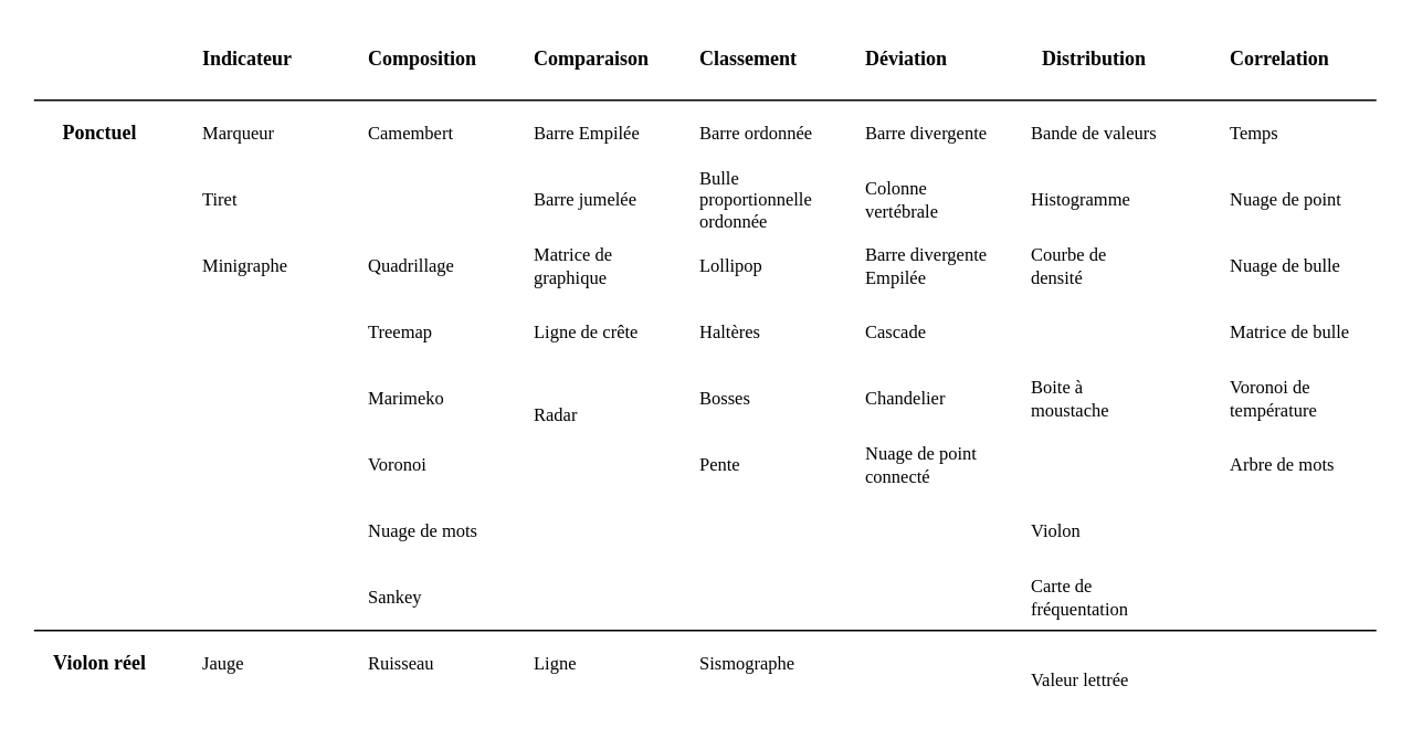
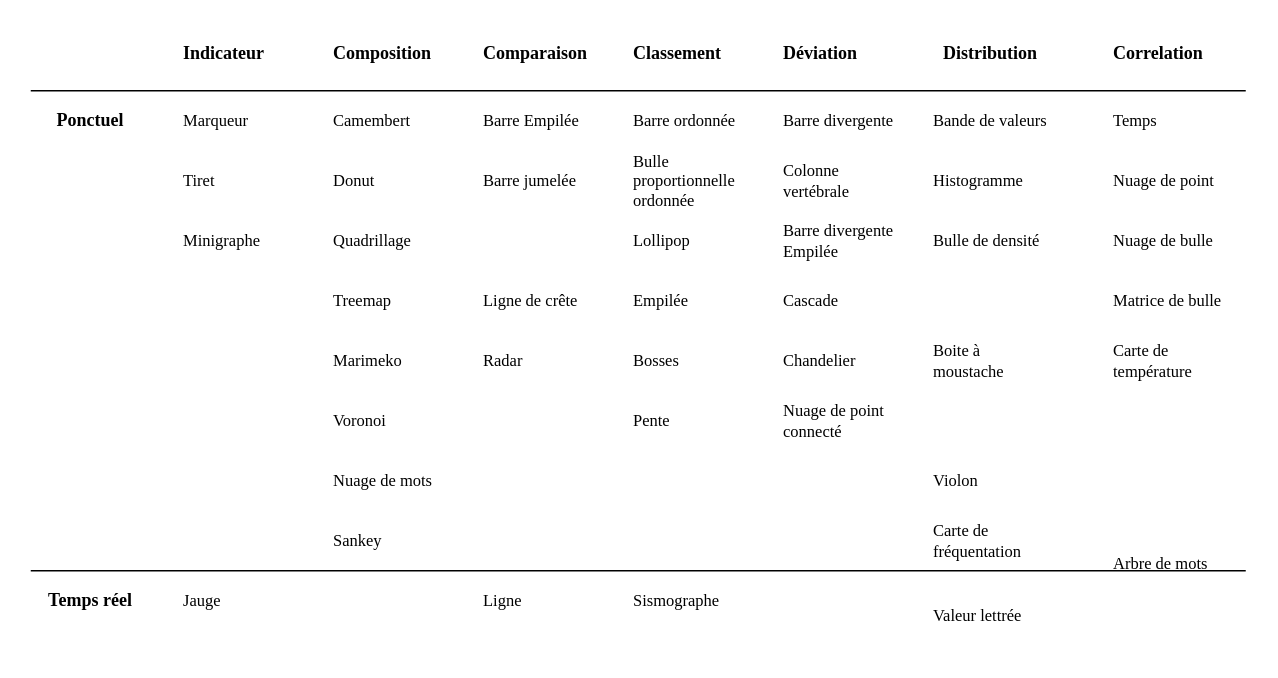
+ <mxCell id="27" value="Donut" style="text;html=1;strokeColor=none;fillColor=none;align=left;verticalAlign=middle;whiteSpace=wrap;rounded=0;fontFamily=Verdana;fontSize=11;" vertex="1" parent="1"><mxGeometry x="220" y="100" width="80" height="40" as="geometry" /></mxCell>
- <mxCell id="37" value="Matrice de graphique" style="text;html=1;strokeColor=none;fillColor=none;align=left;verticalAlign=middle;whiteSpace=wrap;rounded=0;fontFamily=Verdana;fontSize=11;" vertex="1" parent="1"><mxGeometry x="320" y="140" width="80" height="40" as="geometry" /></mxCell>
- <mxCell id="26" value="Courbe de densité" style="text;html=1;strokeColor=none;fillColor=none;align=left;verticalAlign=middle;whiteSpace=wrap;rounded=0;fontFamily=Verdana;fontSize=11;" vertex="1" parent="1"><mxGeometry x="620" y="140" width="80" height="40" as="geometry" /></mxCell>
+ <mxCell id="26" value="Bulle de densité" style="text;html=1;strokeColor=none;fillColor=none;align=left;verticalAlign=middle;whiteSpace=wrap;rounded=0;fontFamily=Verdana;fontSize=11;" vertex="1" parent="1"><mxGeometry x="620" y="140" width="80" height="40" as="geometry" /></mxCell>
- <mxCell id="28" value="Haltères" style="text;html=1;strokeColor=none;fillColor=none;align=left;verticalAlign=middle;whiteSpace=wrap;rounded=0;fontFamily=Verdana;fontSize=11;" vertex="1" parent="1"><mxGeometry x="420" y="180" width="80" height="40" as="geometry" /></mxCell>
+ <mxCell id="28" value="Empilée" style="text;html=1;strokeColor=none;fillColor=none;align=left;verticalAlign=middle;whiteSpace=wrap;rounded=0;fontFamily=Verdana;fontSize=11;" vertex="1" parent="1"><mxGeometry x="420" y="180" width="80" height="40" as="geometry" /></mxCell>
- <mxCell id="21" value="Voronoi de température" style="text;html=1;strokeColor=none;fillColor=none;align=left;verticalAlign=middle;whiteSpace=wrap;rounded=0;fontFamily=Verdana;fontSize=11;" vertex="1" parent="1"><mxGeometry x="740" y="220" width="80" height="40" as="geometry" /></mxCell>
+ <mxCell id="21" value="Carte de température" style="text;html=1;strokeColor=none;fillColor=none;align=left;verticalAlign=middle;whiteSpace=wrap;rounded=0;fontFamily=Verdana;fontSize=11;" vertex="1" parent="1"><mxGeometry x="740" y="220" width="80" height="40" as="geometry" /></mxCell>
- <mxCell id="46" value="Radar" style="text;html=1;strokeColor=none;fillColor=none;align=left;verticalAlign=middle;whiteSpace=wrap;rounded=0;fontFamily=Verdana;fontSize=11;" vertex="1" parent="1"><mxGeometry x="320" y="230" width="80" height="40" as="geometry" /></mxCell>
+ <mxCell id="46" value="Radar" style="text;html=1;strokeColor=none;fillColor=none;align=left;verticalAlign=middle;whiteSpace=wrap;rounded=0;fontFamily=Verdana;fontSize=11;" vertex="1" parent="1"><mxGeometry x="320" y="220" width="80" height="40" as="geometry" /></mxCell>
- <mxCell id="9" value="Arbre de mots" style="text;html=1;strokeColor=none;fillColor=none;align=left;verticalAlign=middle;whiteSpace=wrap;rounded=0;fontFamily=Verdana;fontSize=11;" vertex="1" parent="1"><mxGeometry x="740" y="260" width="80" height="40" as="geometry" /></mxCell>
+ <mxCell id="9" value="Arbre de mots" style="text;html=1;strokeColor=none;fillColor=none;align=left;verticalAlign=middle;whiteSpace=wrap;rounded=0;fontFamily=Verdana;fontSize=11;" vertex="1" parent="1"><mxGeometry x="740" y="355" width="80" height="40" as="geometry" /></mxCell>
- <mxCell id="7" value="Violon réel" style="rounded=0;whiteSpace=wrap;html=1;fontFamily=Verdana;fontStyle=1;fillColor=none;strokeColor=none;" vertex="1" parent="1"><mxGeometry x="20" y="380" width="80" height="40" as="geometry" /></mxCell>
+ <mxCell id="7" value="Temps réel" style="rounded=0;whiteSpace=wrap;html=1;fontFamily=Verdana;fontStyle=1;fillColor=none;strokeColor=none;" vertex="1" parent="1"><mxGeometry x="20" y="380" width="80" height="40" as="geometry" /></mxCell>
- <mxCell id="53" value="Ruisseau" style="text;html=1;strokeColor=none;fillColor=none;align=left;verticalAlign=middle;whiteSpace=wrap;rounded=0;fontFamily=Verdana;fontSize=11;" vertex="1" parent="1"><mxGeometry x="220" y="380" width="80" height="40" as="geometry" /></mxCell>
